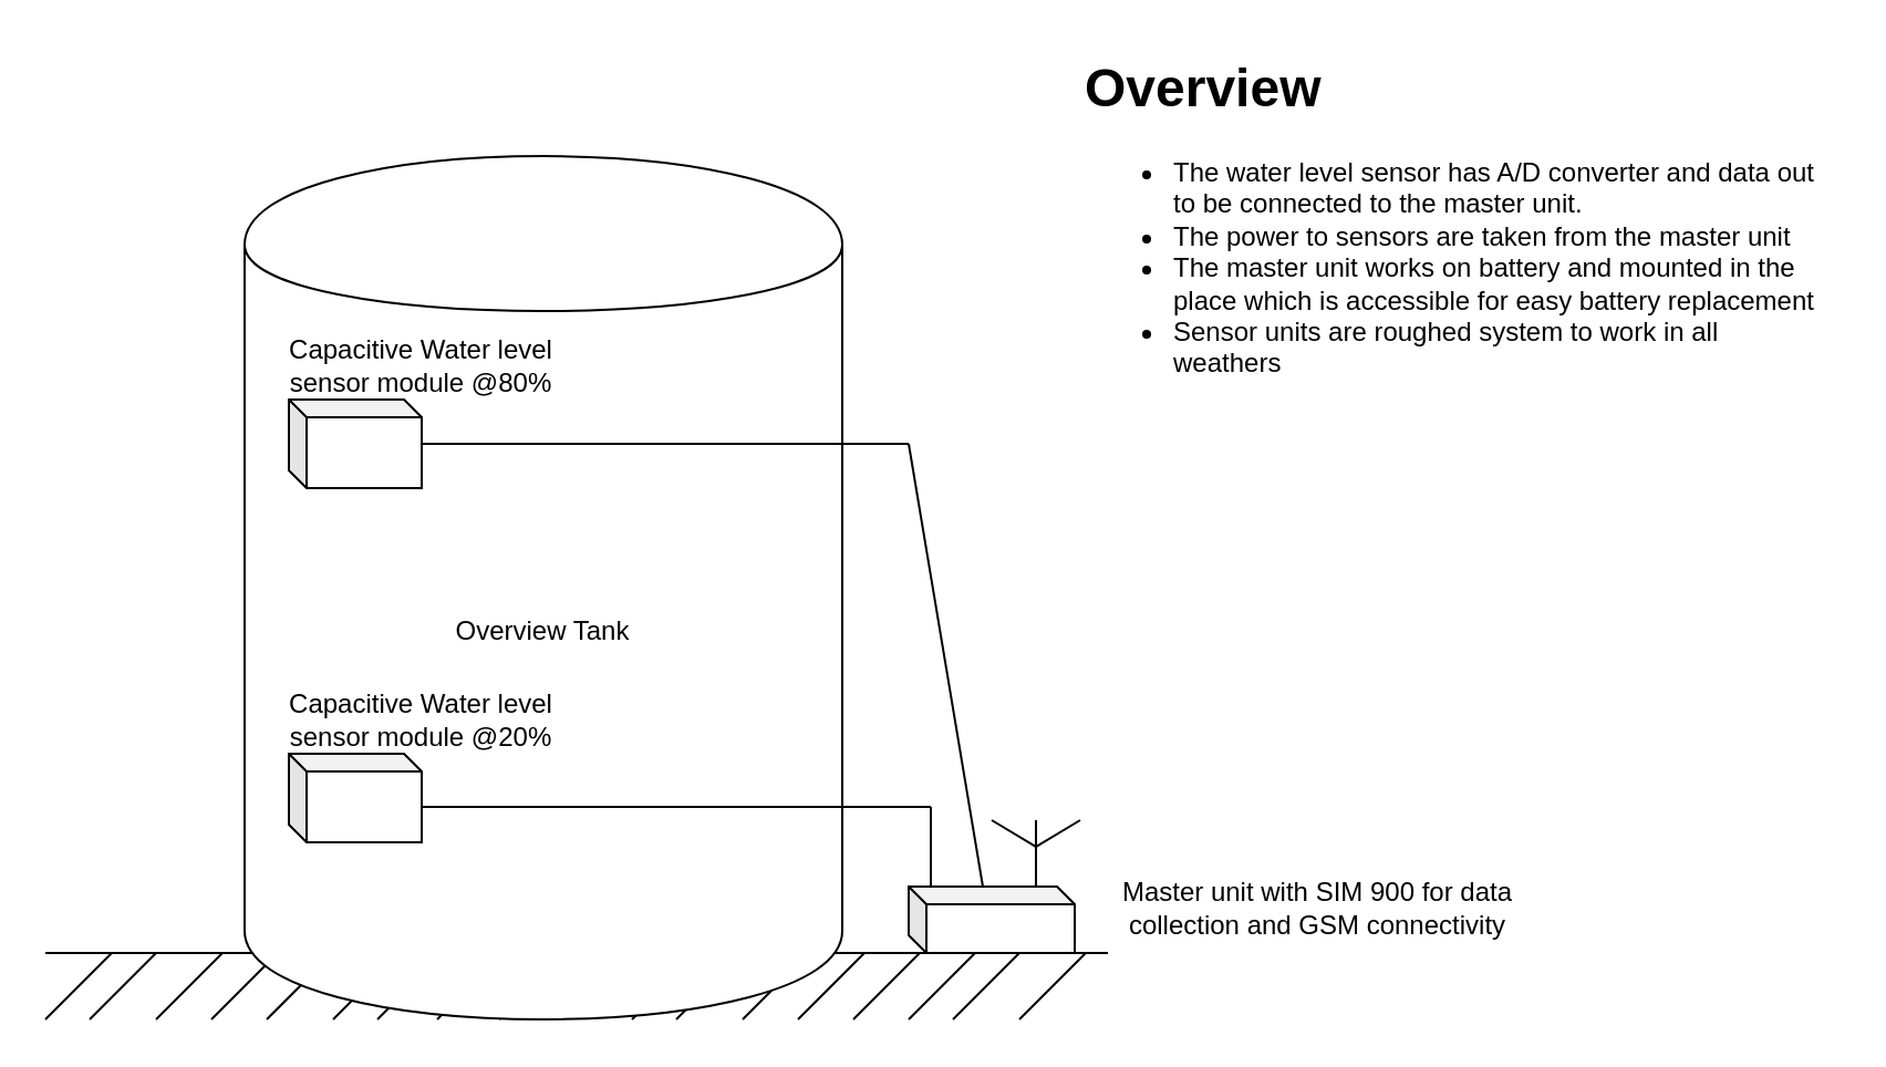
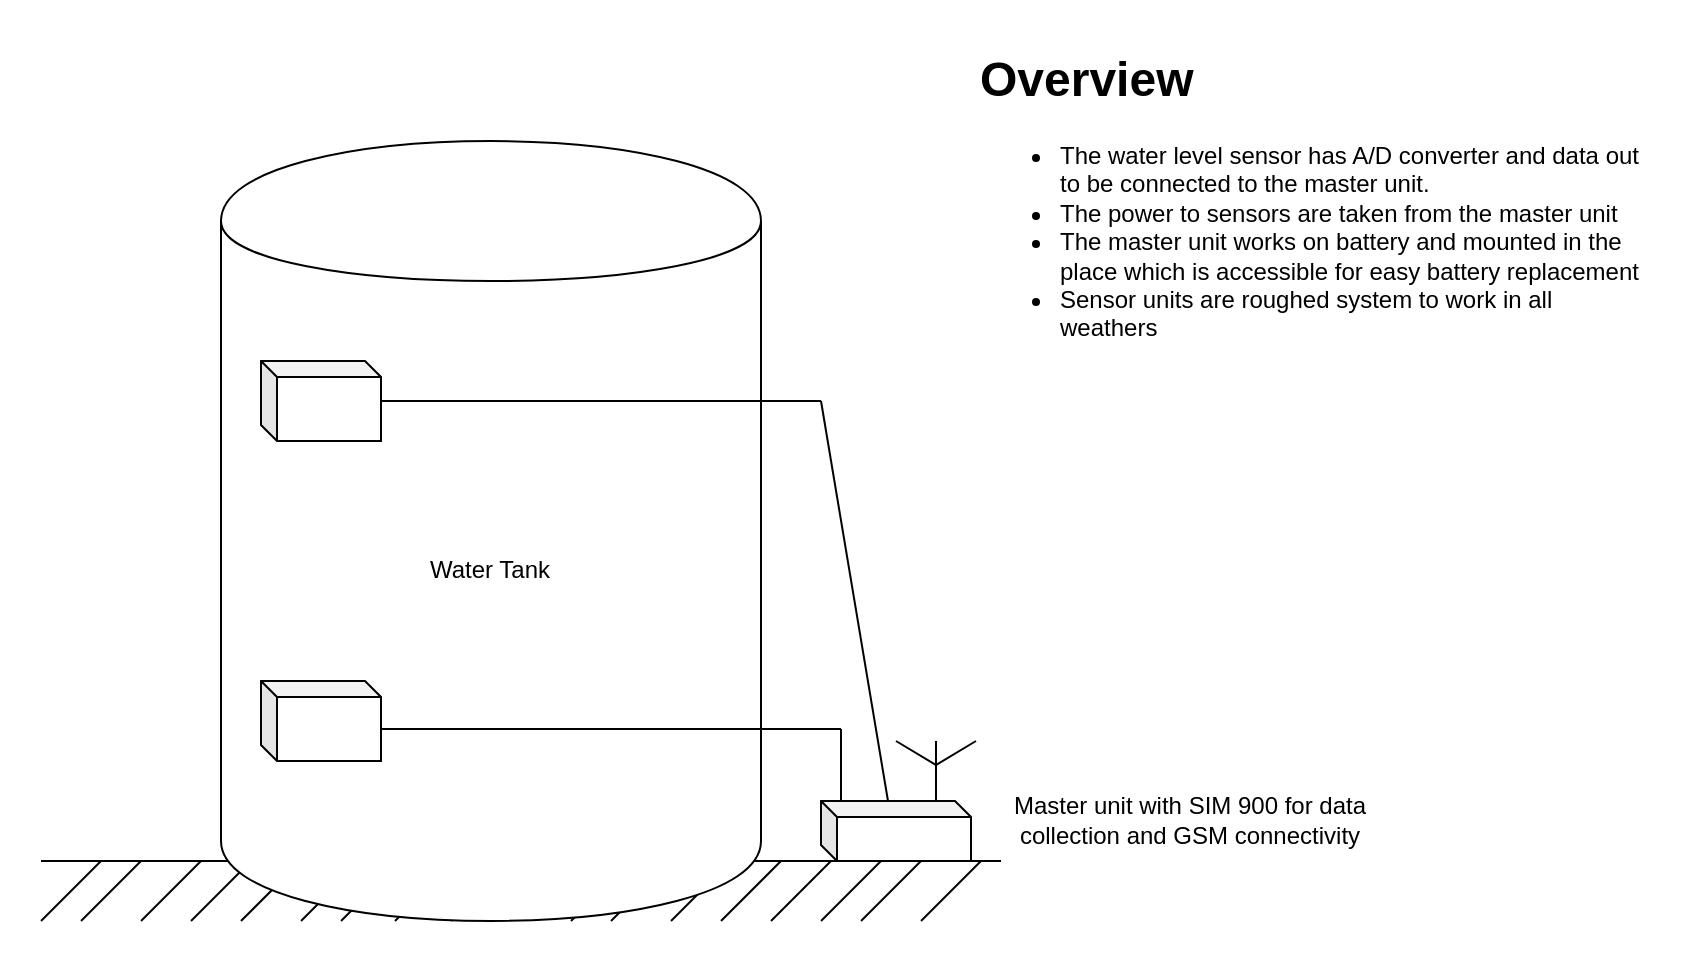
- <mxCell id="33" value="Capacitive Water level sensor module @80%" style="text;html=1;strokeColor=none;fillColor=none;align=center;verticalAlign=middle;whiteSpace=wrap;rounded=0;" vertex="1" parent="1"><mxGeometry x="120" y="155" width="140" height="20" as="geometry" /></mxCell>
- <mxCell id="17" value="Overview Tank" style="shape=cylinder;whiteSpace=wrap;html=1;boundedLbl=1;backgroundOutline=1;" vertex="1" parent="1"><mxGeometry x="110" y="70" width="270" height="390" as="geometry" /></mxCell>
+ <mxCell id="17" value="Water Tank" style="shape=cylinder;whiteSpace=wrap;html=1;boundedLbl=1;backgroundOutline=1;" vertex="1" parent="1"><mxGeometry x="110" y="70" width="270" height="390" as="geometry" /></mxCell>
- <mxCell id="34" value="Capacitive Water level sensor module @20%" style="text;html=1;strokeColor=none;fillColor=none;align=center;verticalAlign=middle;whiteSpace=wrap;rounded=0;" vertex="1" parent="1"><mxGeometry x="120" y="315" width="140" height="20" as="geometry" /></mxCell>
